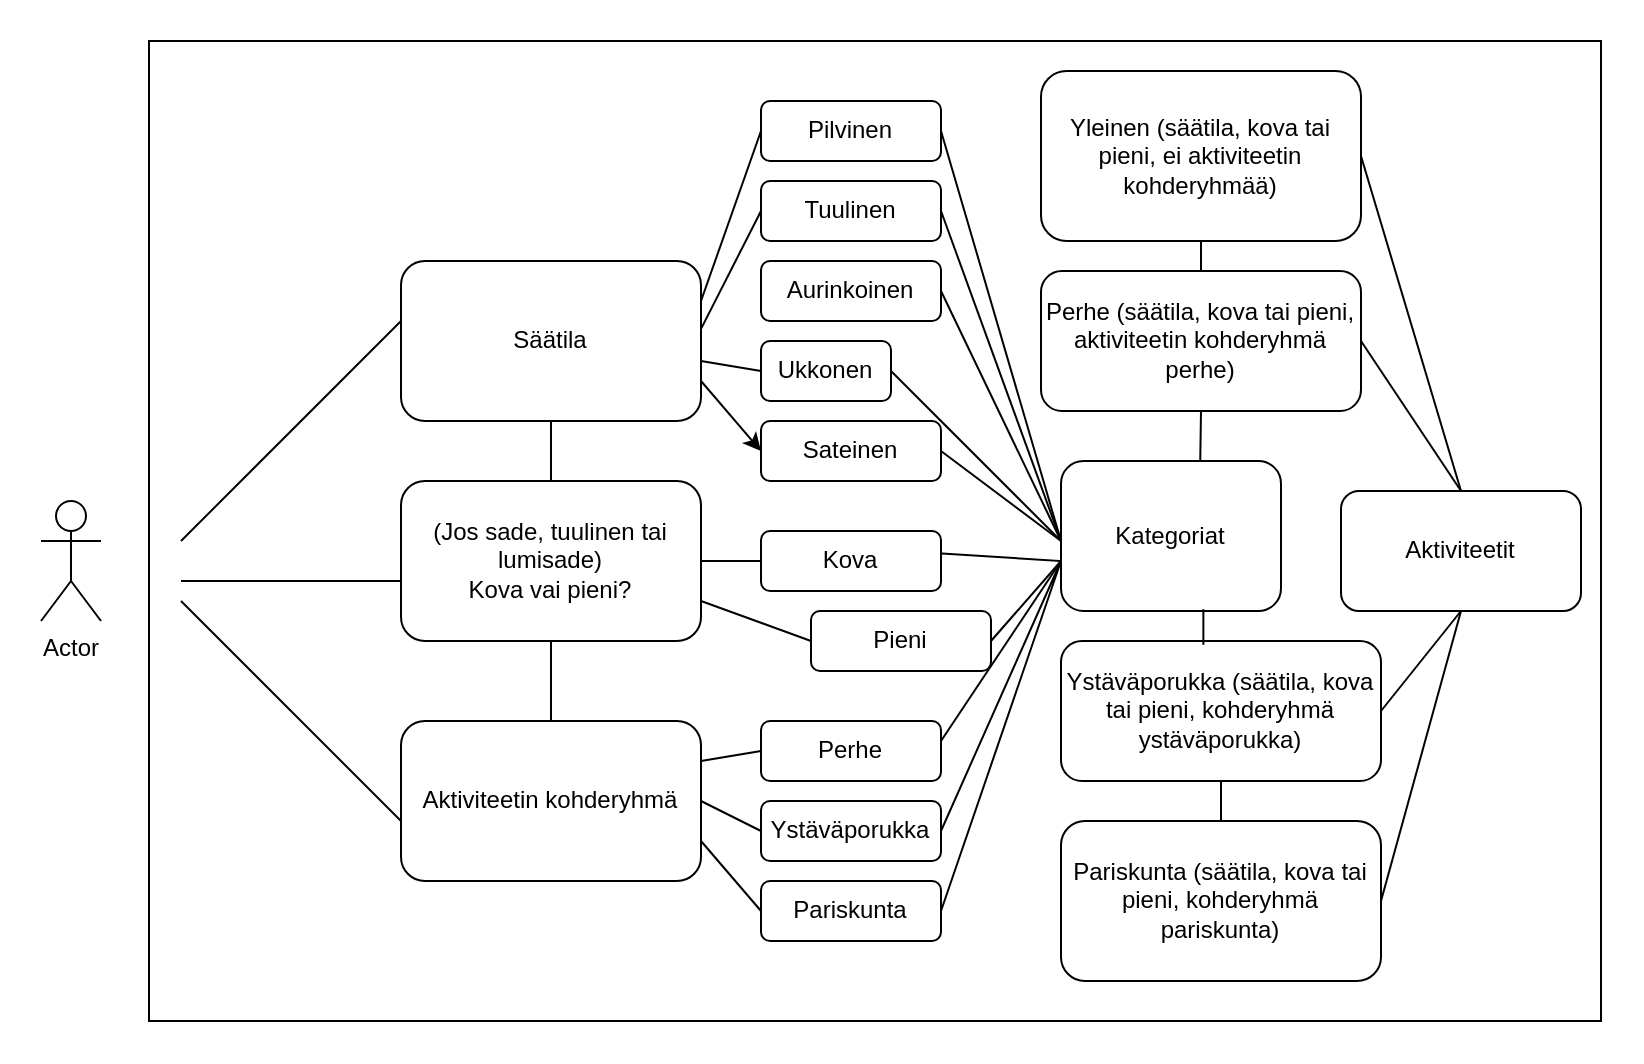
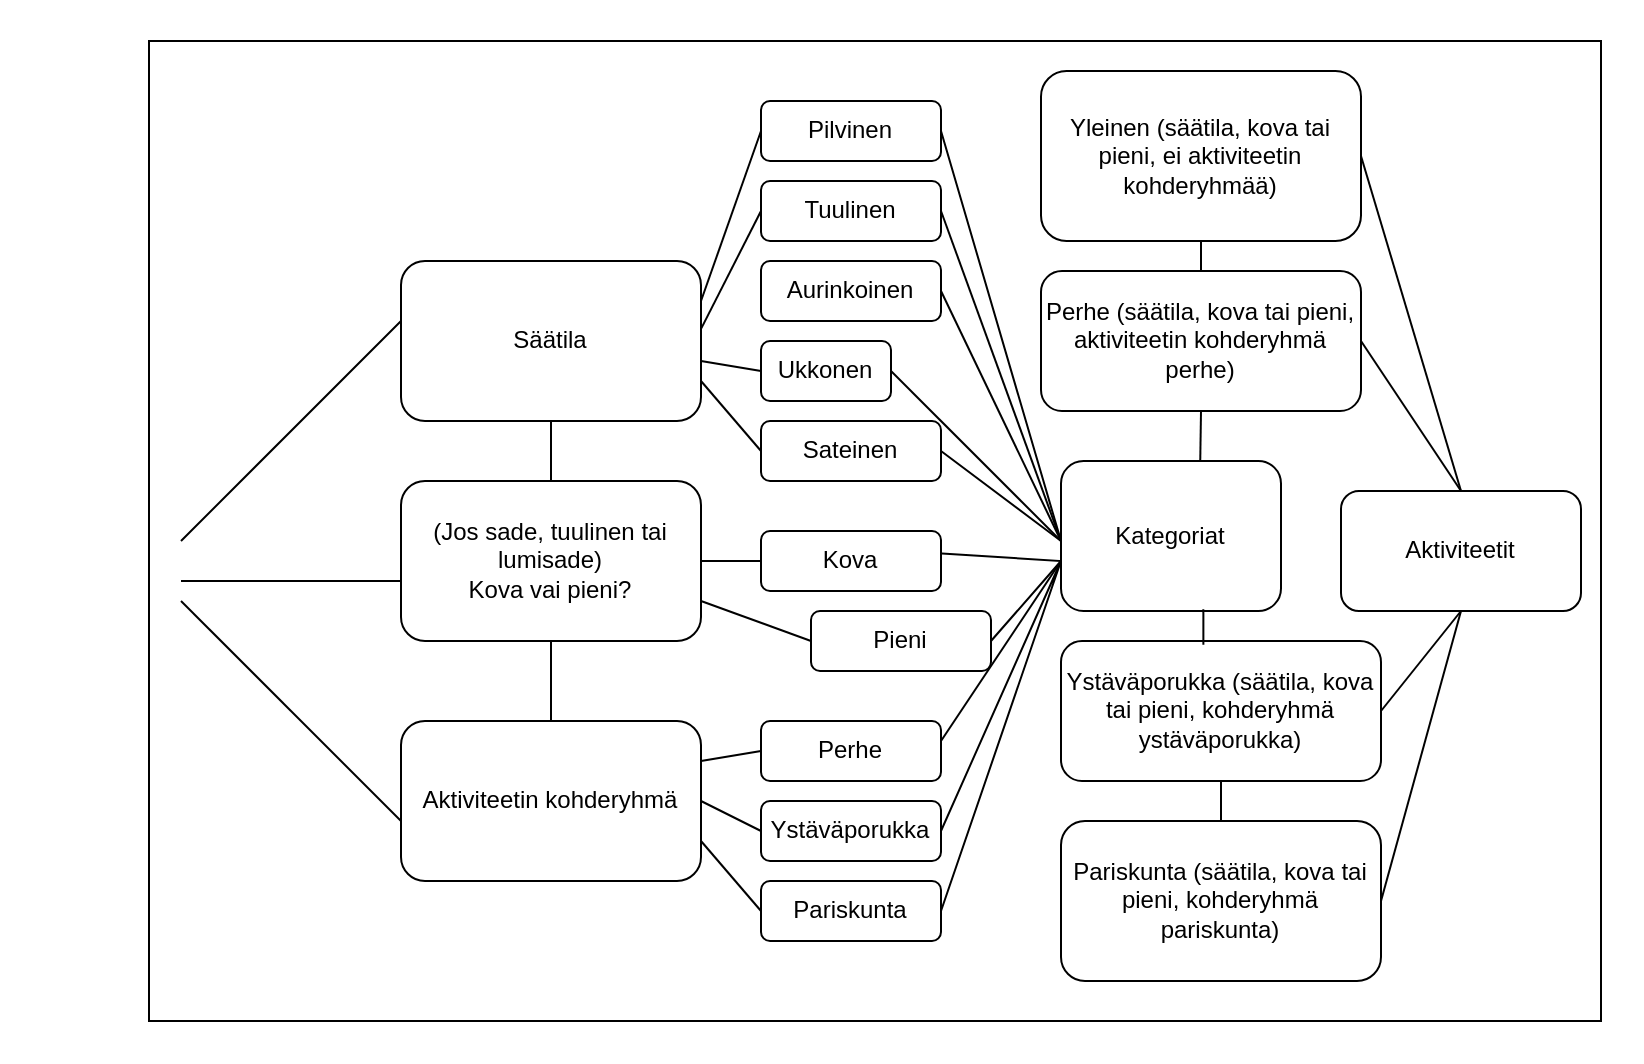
- <mxCell id="27" value="" style="endArrow=classic;html=1;rounded=0;entryX=0;entryY=0.5;entryDx=0;entryDy=0;exitX=1;exitY=0.75;exitDx=0;exitDy=0;" edge="1" parent="1" source="6" target="17"><mxGeometry width="50" height="50" relative="1" as="geometry"><mxPoint x="330" y="280" as="sourcePoint" /><mxPoint x="380" y="230" as="targetPoint" /></mxGeometry></mxCell>
+ <mxCell id="27" value="" style="endArrow=none;html=1;rounded=0;entryX=0;entryY=0.5;entryDx=0;entryDy=0;exitX=1;exitY=0.75;exitDx=0;exitDy=0;" edge="1" parent="1" source="6" target="17"><mxGeometry width="50" height="50" relative="1" as="geometry"><mxPoint x="330" y="280" as="sourcePoint" /><mxPoint x="380" y="230" as="targetPoint" /></mxGeometry></mxCell>
- <mxCell id="3" value="Actor" style="shape=umlActor;verticalLabelPosition=bottom;verticalAlign=top;html=1;outlineConnect=0;" vertex="1" parent="1"><mxGeometry x="20" y="250" width="30" height="60" as="geometry" /></mxCell>
